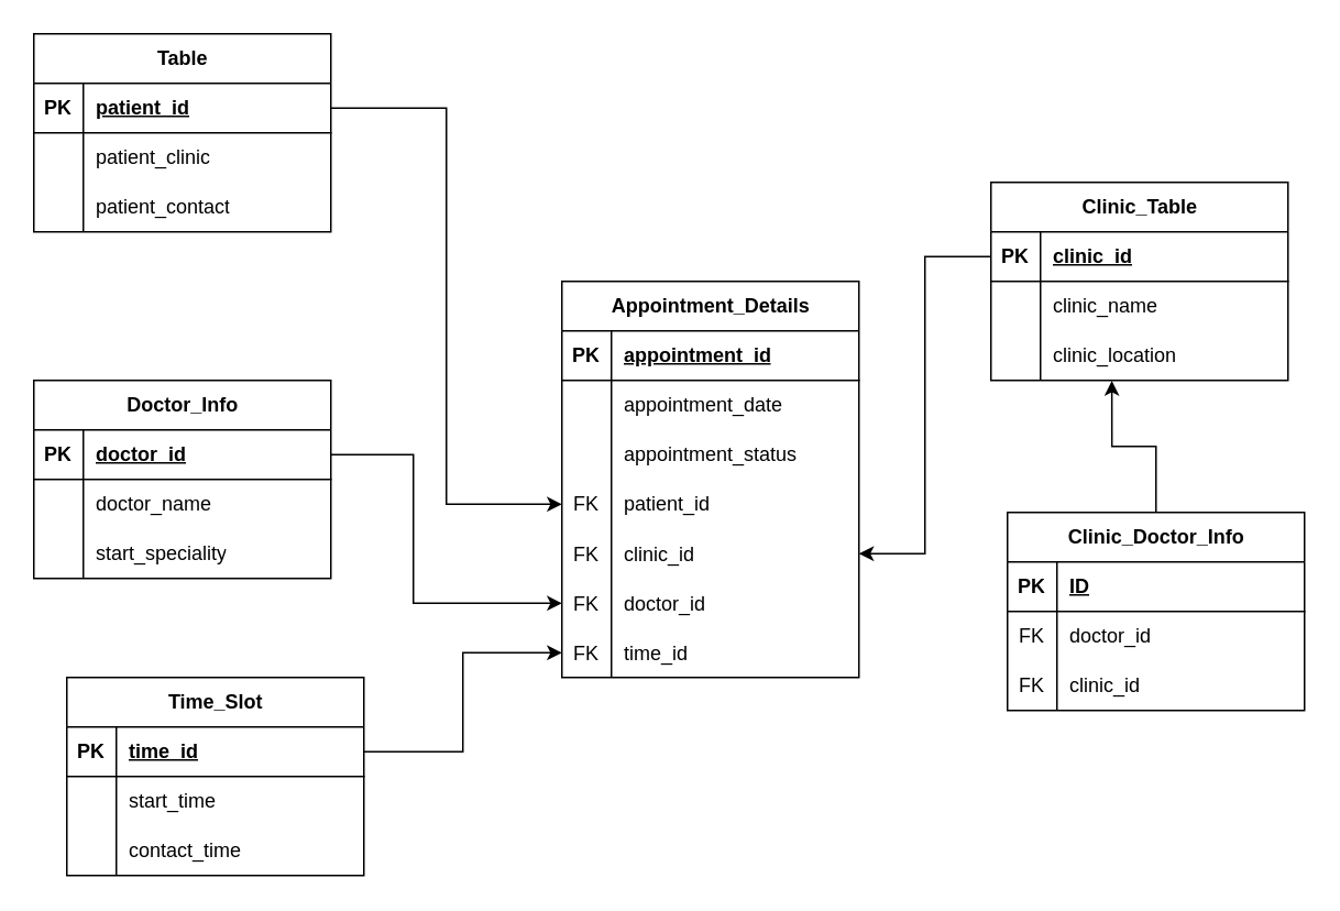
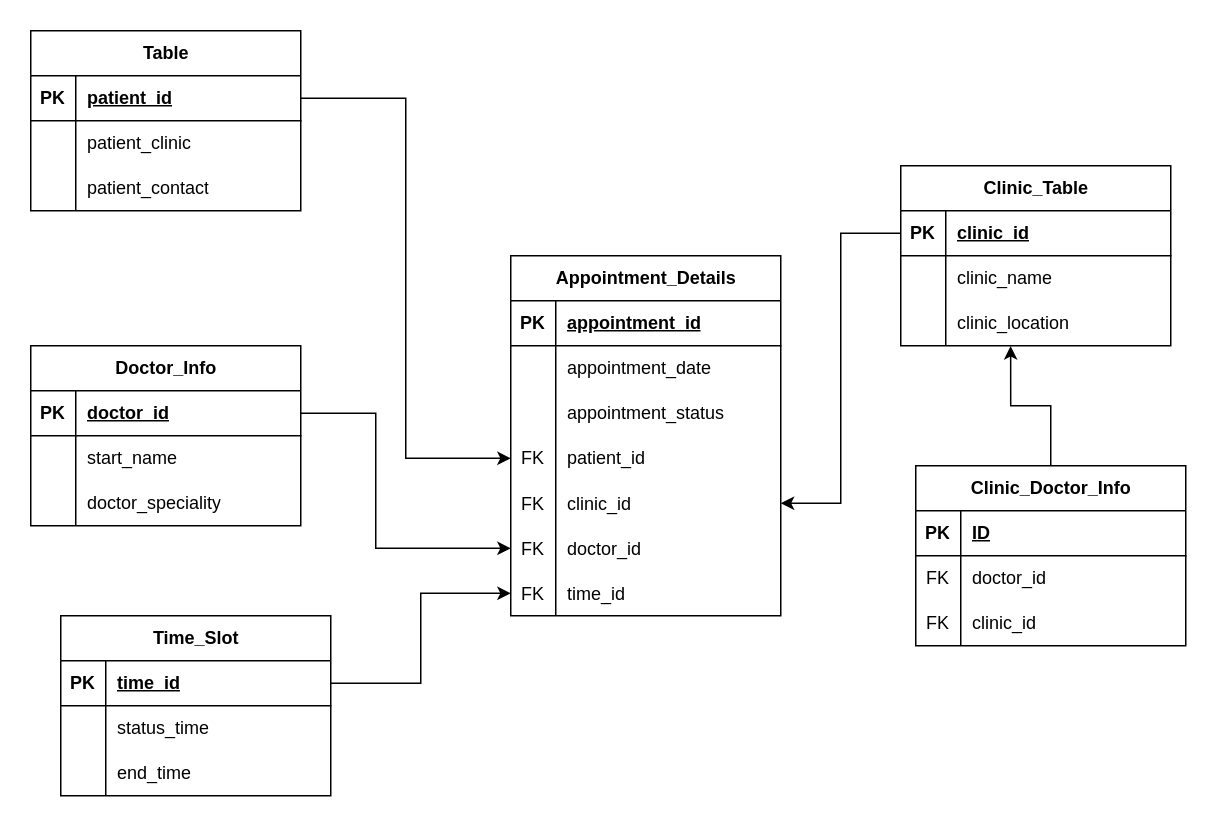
- <mxCell id="22" value="doctor_name" style="shape=partialRectangle;connectable=0;fillColor=none;top=0;left=0;bottom=0;right=0;align=left;spacingLeft=6;overflow=hidden;whiteSpace=wrap;html=1;" vertex="1" parent="20"><mxGeometry x="30" width="150" height="30" as="geometry"><mxRectangle width="150" height="30" as="alternateBounds" /></mxGeometry></mxCell>
+ <mxCell id="22" value="start_name" style="shape=partialRectangle;connectable=0;fillColor=none;top=0;left=0;bottom=0;right=0;align=left;spacingLeft=6;overflow=hidden;whiteSpace=wrap;html=1;" vertex="1" parent="20"><mxGeometry x="30" width="150" height="30" as="geometry"><mxRectangle width="150" height="30" as="alternateBounds" /></mxGeometry></mxCell>
- <mxCell id="25" value="start_speciality" style="shape=partialRectangle;connectable=0;fillColor=none;top=0;left=0;bottom=0;right=0;align=left;spacingLeft=6;overflow=hidden;whiteSpace=wrap;html=1;" vertex="1" parent="23"><mxGeometry x="30" width="150" height="30" as="geometry"><mxRectangle width="150" height="30" as="alternateBounds" /></mxGeometry></mxCell>
+ <mxCell id="25" value="doctor_speciality" style="shape=partialRectangle;connectable=0;fillColor=none;top=0;left=0;bottom=0;right=0;align=left;spacingLeft=6;overflow=hidden;whiteSpace=wrap;html=1;" vertex="1" parent="23"><mxGeometry x="30" width="150" height="30" as="geometry"><mxRectangle width="150" height="30" as="alternateBounds" /></mxGeometry></mxCell>
- <mxCell id="42" value="start_time" style="shape=partialRectangle;connectable=0;fillColor=none;top=0;left=0;bottom=0;right=0;align=left;spacingLeft=6;overflow=hidden;whiteSpace=wrap;html=1;" vertex="1" parent="40"><mxGeometry x="30" width="150" height="30" as="geometry"><mxRectangle width="150" height="30" as="alternateBounds" /></mxGeometry></mxCell>
+ <mxCell id="42" value="status_time" style="shape=partialRectangle;connectable=0;fillColor=none;top=0;left=0;bottom=0;right=0;align=left;spacingLeft=6;overflow=hidden;whiteSpace=wrap;html=1;" vertex="1" parent="40"><mxGeometry x="30" width="150" height="30" as="geometry"><mxRectangle width="150" height="30" as="alternateBounds" /></mxGeometry></mxCell>
- <mxCell id="45" value="contact_time" style="shape=partialRectangle;connectable=0;fillColor=none;top=0;left=0;bottom=0;right=0;align=left;spacingLeft=6;overflow=hidden;whiteSpace=wrap;html=1;" vertex="1" parent="43"><mxGeometry x="30" width="150" height="30" as="geometry"><mxRectangle width="150" height="30" as="alternateBounds" /></mxGeometry></mxCell>
+ <mxCell id="45" value="end_time" style="shape=partialRectangle;connectable=0;fillColor=none;top=0;left=0;bottom=0;right=0;align=left;spacingLeft=6;overflow=hidden;whiteSpace=wrap;html=1;" vertex="1" parent="43"><mxGeometry x="30" width="150" height="30" as="geometry"><mxRectangle width="150" height="30" as="alternateBounds" /></mxGeometry></mxCell>
